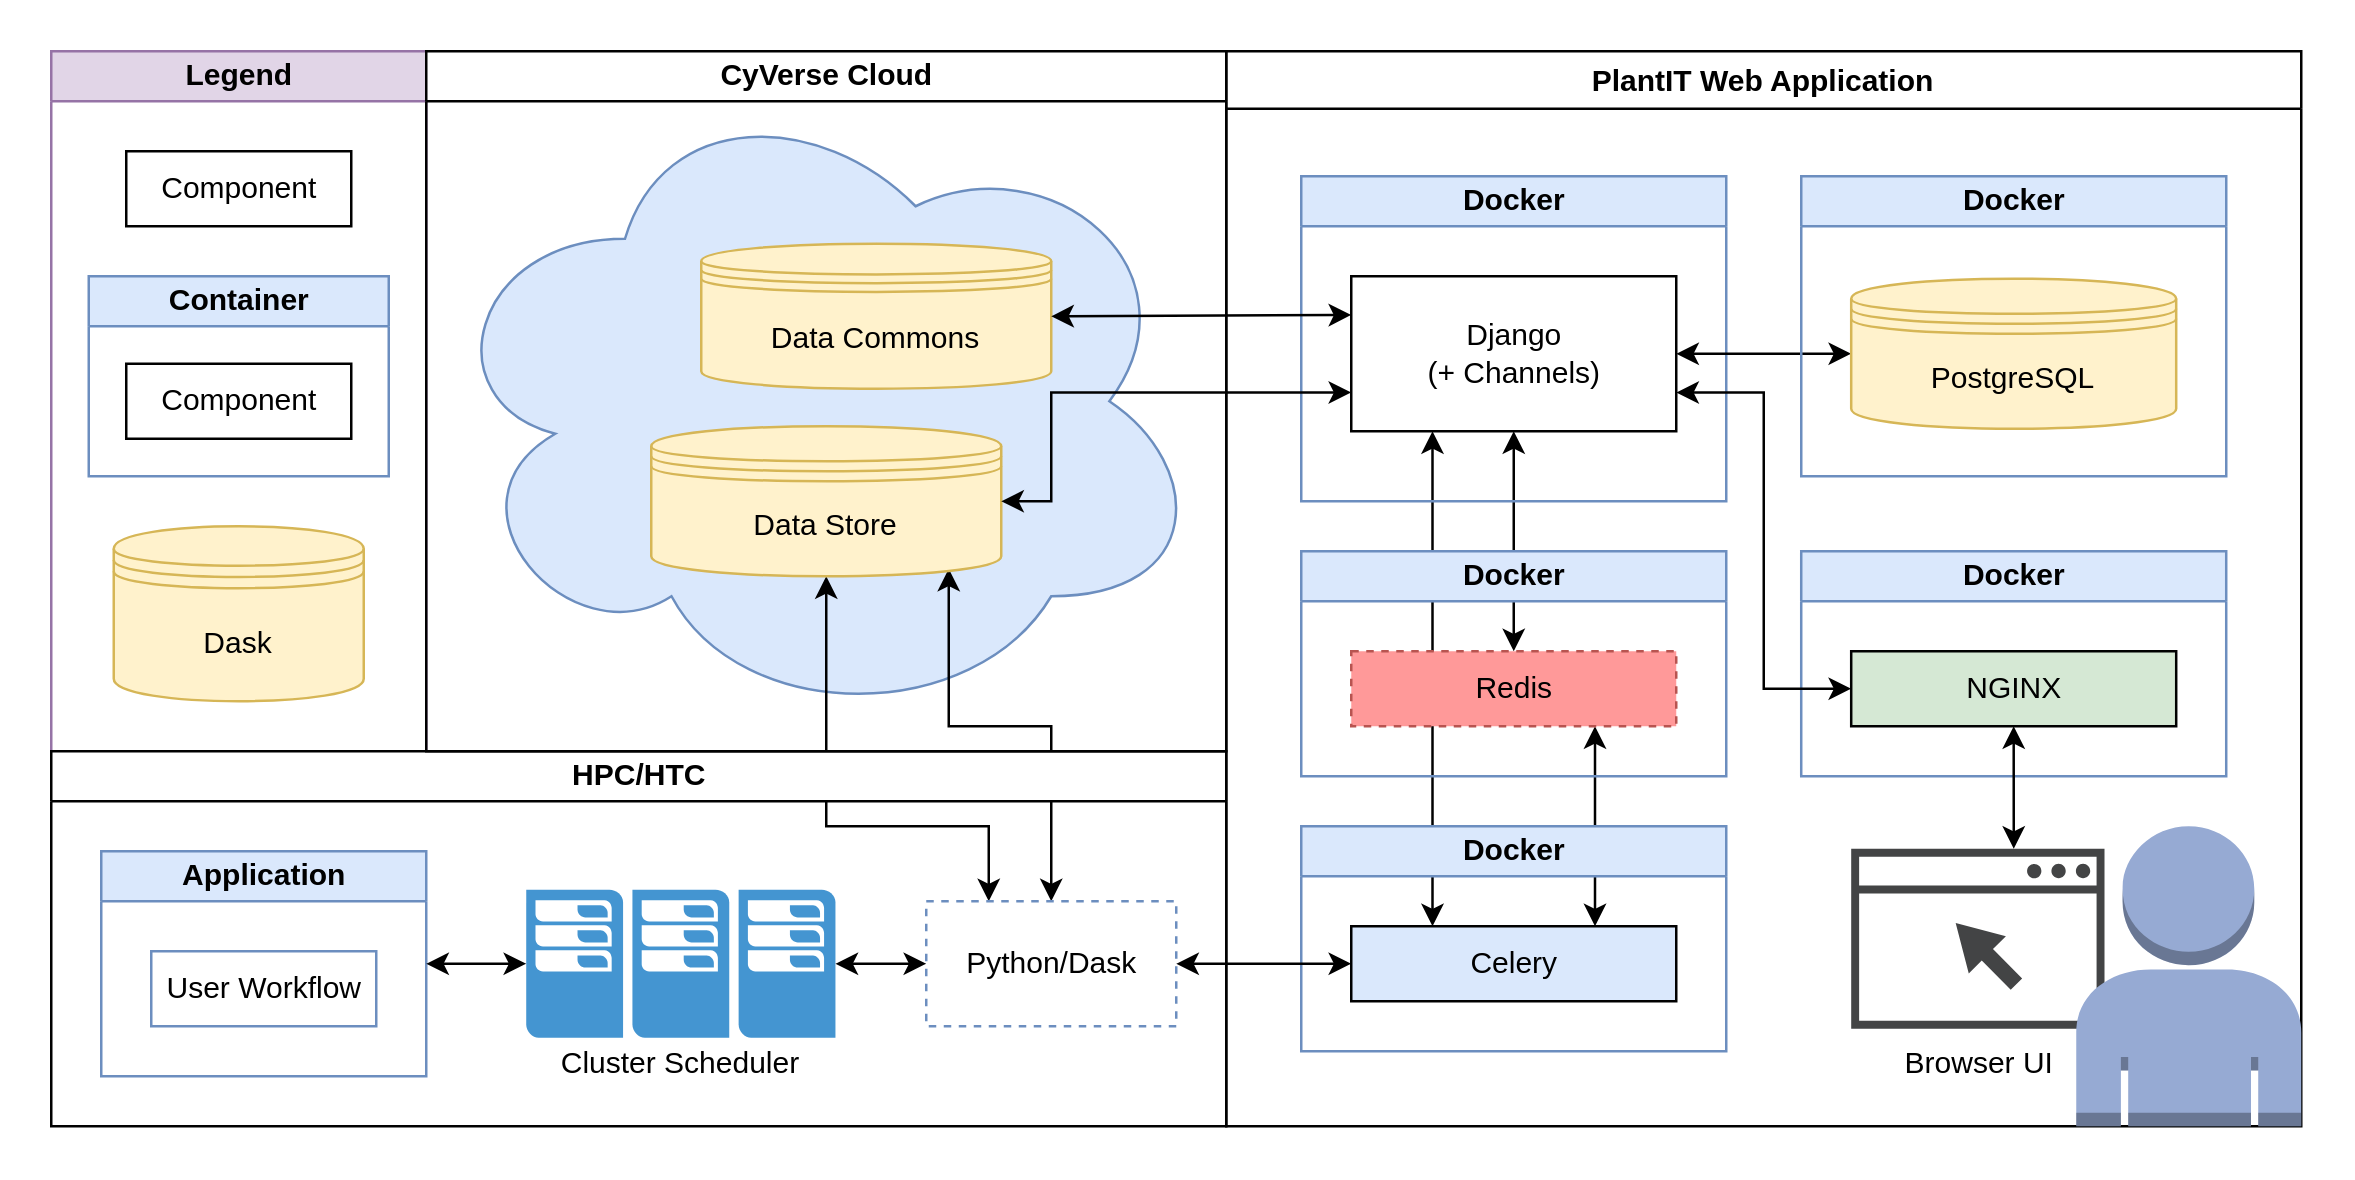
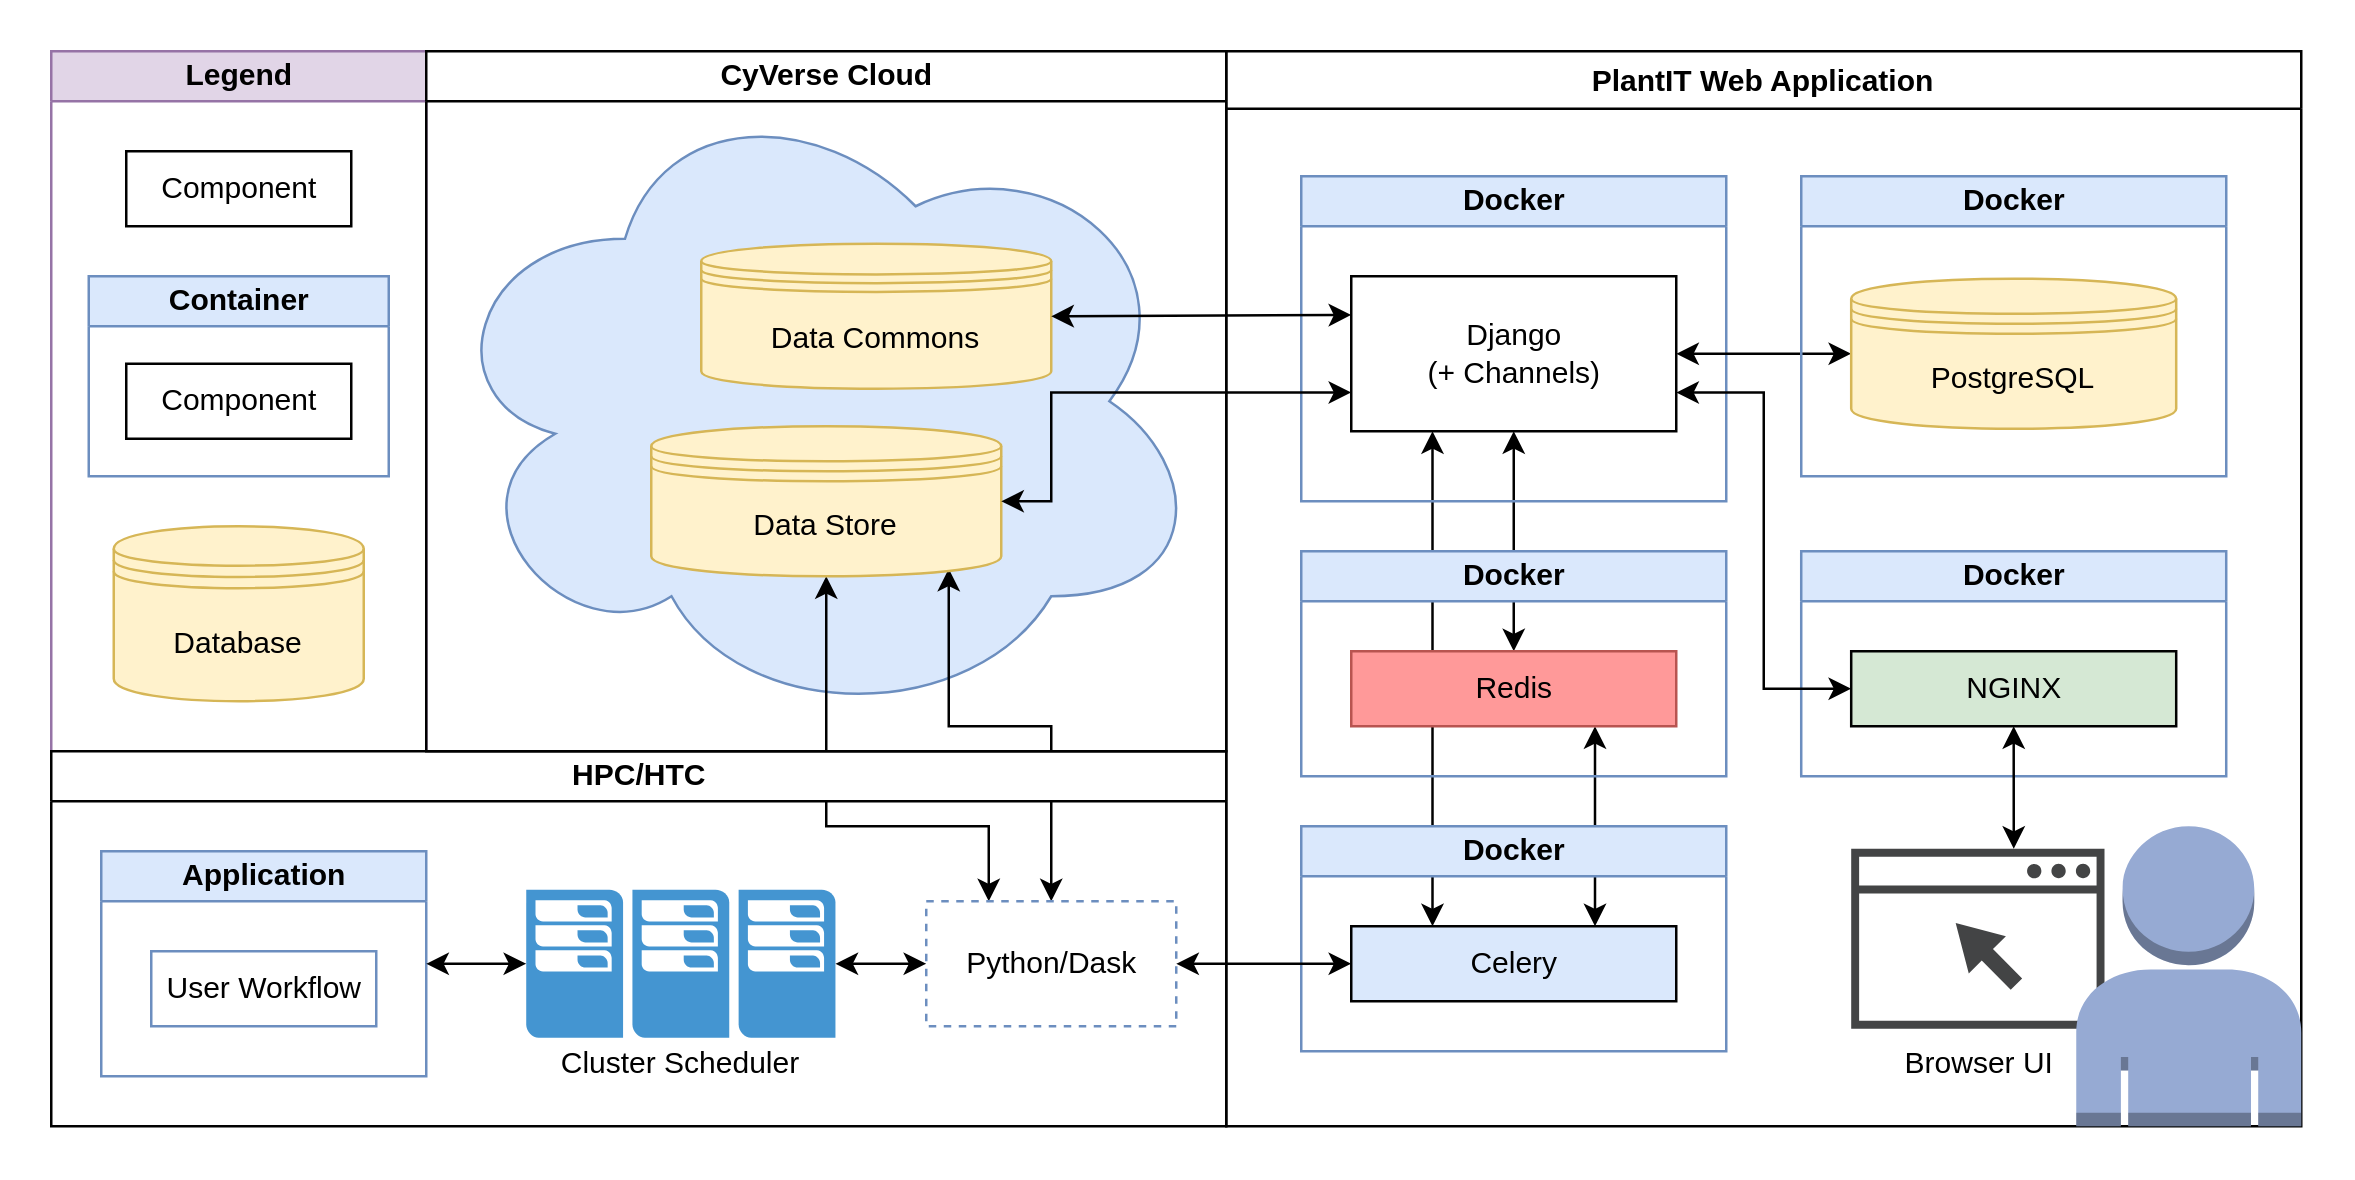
- <mxCell id="25" value="Dask" style="shape=datastore;whiteSpace=wrap;html=1;fillColor=#fff2cc;strokeColor=#d6b656;" parent="24" vertex="1"><mxGeometry x="25" y="190" width="100" height="70" as="geometry" /></mxCell>
+ <mxCell id="25" value="Database" style="shape=datastore;whiteSpace=wrap;html=1;fillColor=#fff2cc;strokeColor=#d6b656;" parent="24" vertex="1"><mxGeometry x="25" y="190" width="100" height="70" as="geometry" /></mxCell>
- <mxCell id="16" value="Redis" style="html=1;strokeColor=#b85450;fillColor=#FF9999;dashed=1;" parent="15" vertex="1"><mxGeometry x="20" y="40" width="130" height="30" as="geometry" /></mxCell>
+ <mxCell id="16" value="Redis" style="html=1;strokeColor=#b85450;fillColor=#FF9999;" parent="15" vertex="1"><mxGeometry x="20" y="40" width="130" height="30" as="geometry" /></mxCell>
